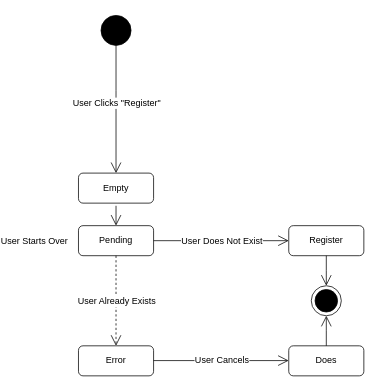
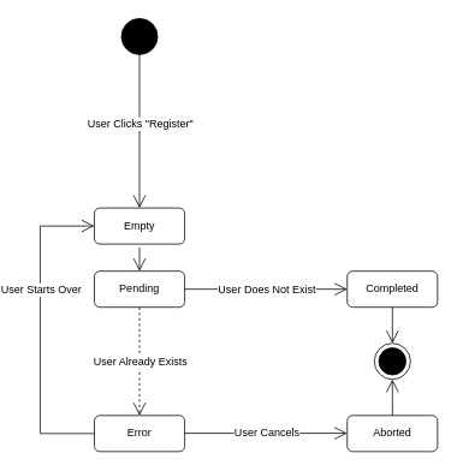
- <mxCell id="9" value="Register" style="shape=rect;rounded=1;html=1;whiteSpace=wrap;align=center;fontColor=#000000;fillColor=#ffffff;strokeColor=#000000;" parent="1" vertex="1"><mxGeometry x="360" y="300" width="100" height="40" as="geometry" /></mxCell>
+ <mxCell id="9" value="Completed" style="shape=rect;rounded=1;html=1;whiteSpace=wrap;align=center;fontColor=#000000;fillColor=#ffffff;strokeColor=#000000;" parent="1" vertex="1"><mxGeometry x="360" y="300" width="100" height="40" as="geometry" /></mxCell>
+ <mxCell id="7" style="edgeStyle=elbowEdgeStyle;html=1;elbow=horizontal;align=right;verticalAlign=bottom;rounded=0;labelBackgroundColor=none;endArrow=open;endSize=12;exitX=0;exitY=0.5;fontColor=#000000;strokeColor=#000000;exitDx=0;exitDy=0;entryX=0;entryY=0.5;entryDx=0;entryDy=0;" parent="1" source="8" target="14" edge="1"><mxGeometry relative="1" as="geometry"><Array as="points"><mxPoint x="20" y="330" /></Array></mxGeometry></mxCell>
- <mxCell id="19" value="Does" style="shape=rect;rounded=1;html=1;whiteSpace=wrap;align=center;fontColor=#000000;fillColor=#ffffff;strokeColor=#000000;" parent="1" vertex="1"><mxGeometry x="360" y="460" width="100" height="40" as="geometry" /></mxCell>
+ <mxCell id="19" value="Aborted" style="shape=rect;rounded=1;html=1;whiteSpace=wrap;align=center;fontColor=#000000;fillColor=#ffffff;strokeColor=#000000;" parent="1" vertex="1"><mxGeometry x="360" y="460" width="100" height="40" as="geometry" /></mxCell>
